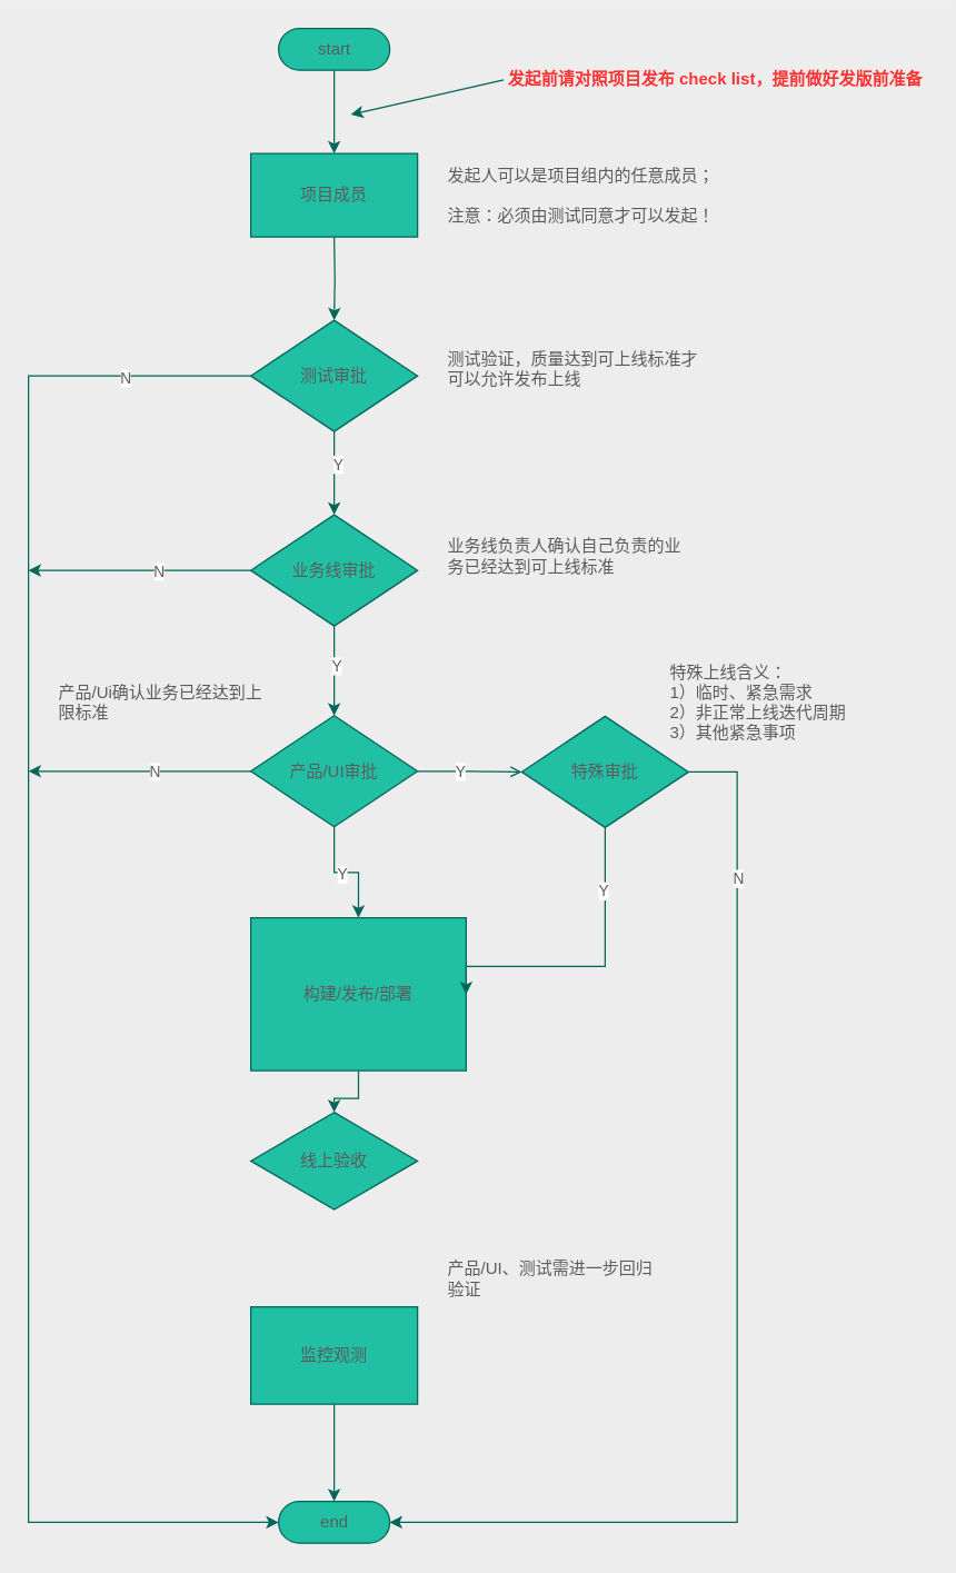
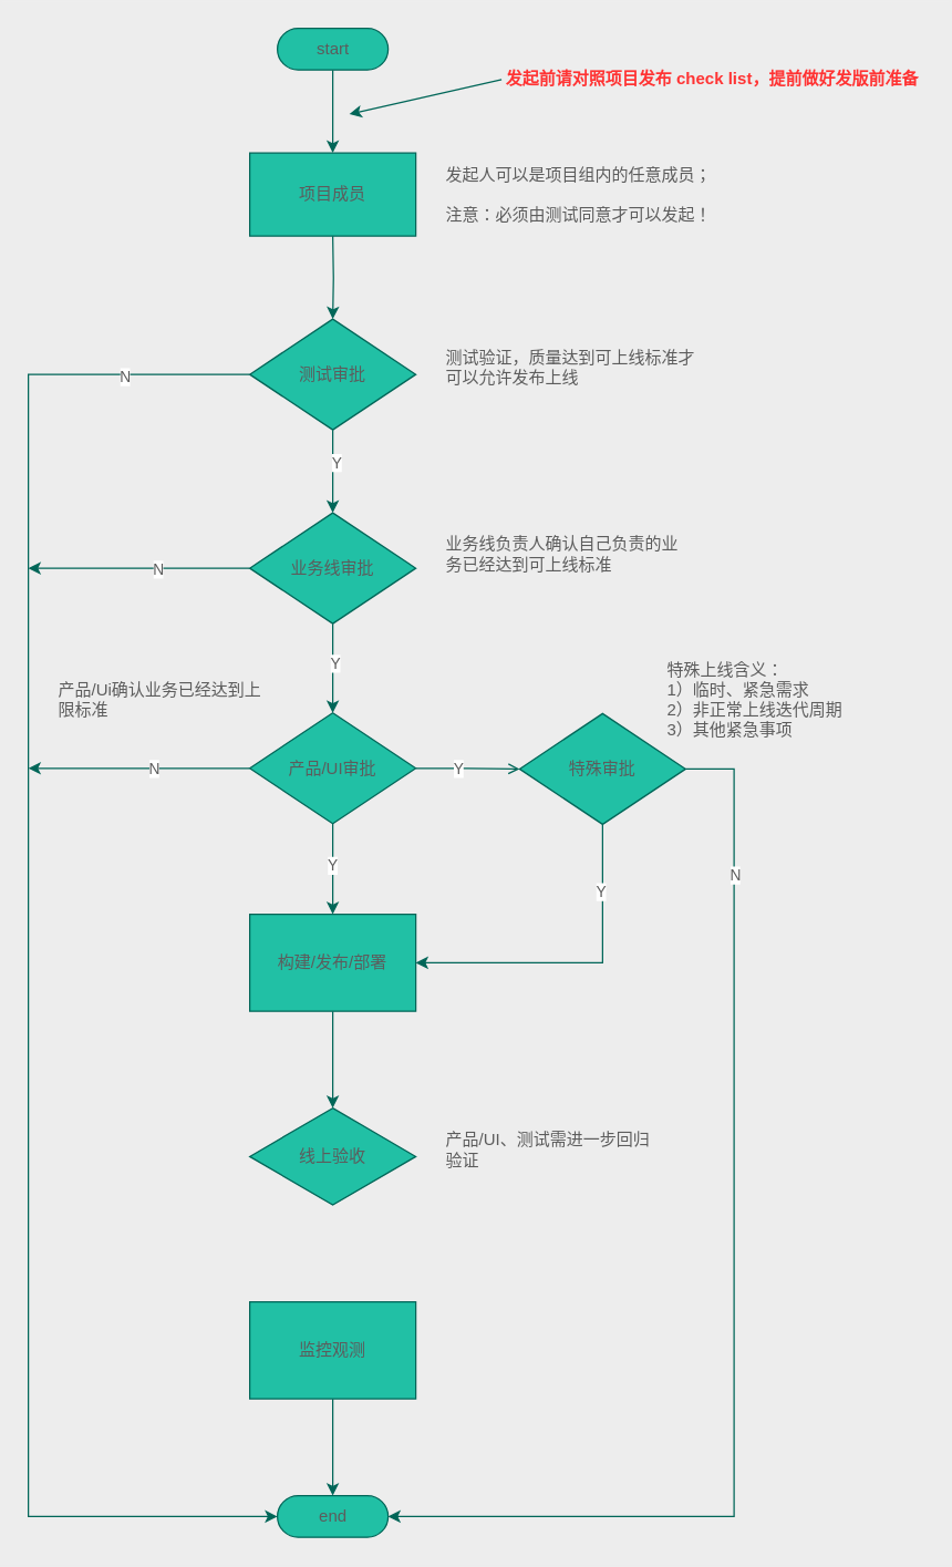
- <mxCell id="26" value="构建/发布/部署" style="rounded=0;whiteSpace=wrap;html=1;fillColor=#21C0A5;strokeColor=#006658;fontColor=#5C5C5C;" vertex="1" parent="1"><mxGeometry x="180" y="660" width="155" height="110" as="geometry" /></mxCell>
+ <mxCell id="26" value="构建/发布/部署" style="rounded=0;whiteSpace=wrap;html=1;fillColor=#21C0A5;strokeColor=#006658;fontColor=#5C5C5C;" vertex="1" parent="1"><mxGeometry x="180" y="660" width="120" height="70" as="geometry" /></mxCell>
- <mxCell id="39" value="产品/UI、测试需进一步回归验证" style="text;html=1;strokeColor=none;fillColor=none;align=left;verticalAlign=middle;whiteSpace=wrap;rounded=0;fontColor=#5C5C5C;" vertex="1" parent="1"><mxGeometry x="320" y="900" width="150" height="40" as="geometry" /></mxCell>
+ <mxCell id="39" value="产品/UI、测试需进一步回归验证" style="text;html=1;strokeColor=none;fillColor=none;align=left;verticalAlign=middle;whiteSpace=wrap;rounded=0;fontColor=#5C5C5C;" vertex="1" parent="1"><mxGeometry x="320" y="810" width="150" height="40" as="geometry" /></mxCell>
